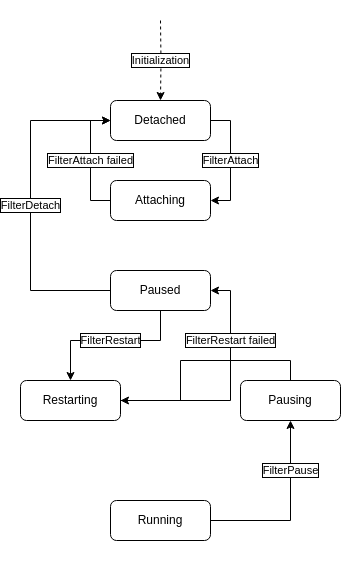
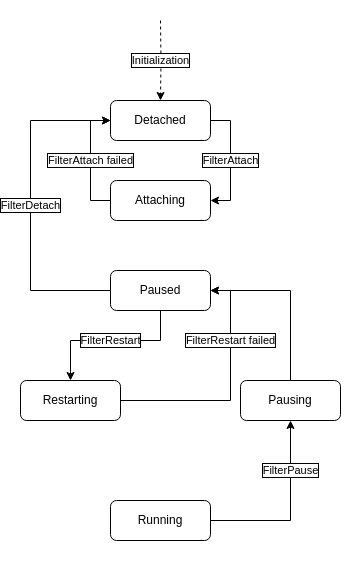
- <mxCell id="12" style="edgeStyle=orthogonalEdgeStyle;rounded=0;orthogonalLoop=1;jettySize=auto;html=1;exitX=0.5;exitY=0;exitDx=0;exitDy=0;" edge="1" parent="1" source="13" target="11"><mxGeometry relative="1" as="geometry" /></mxCell>
+ <mxCell id="12" style="edgeStyle=orthogonalEdgeStyle;rounded=0;orthogonalLoop=1;jettySize=auto;html=1;exitX=0.5;exitY=0;exitDx=0;exitDy=0;entryX=1;entryY=0.5;entryDx=0;entryDy=0;" edge="1" parent="1" source="13" target="9"><mxGeometry relative="1" as="geometry" /></mxCell>
